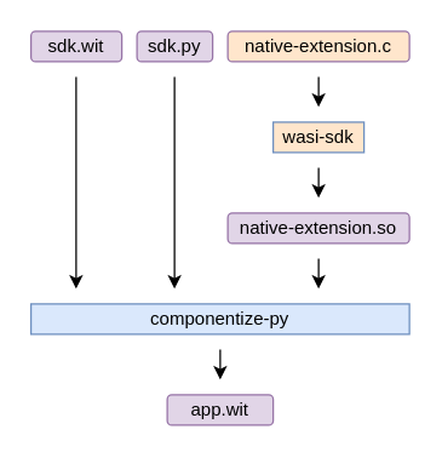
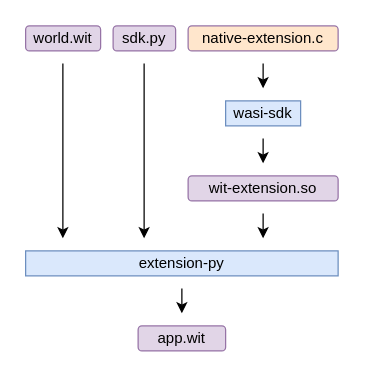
- <mxCell id="5" value="sdk.wit" style="rounded=1;whiteSpace=wrap;html=1;fillColor=#e1d5e7;strokeColor=#9673a6;" vertex="1" parent="1"><mxGeometry x="20" y="20" width="60" height="20" as="geometry" /></mxCell>
+ <mxCell id="5" value="world.wit" style="rounded=1;whiteSpace=wrap;html=1;fillColor=#e1d5e7;strokeColor=#9673a6;" vertex="1" parent="1"><mxGeometry x="20" y="20" width="60" height="20" as="geometry" /></mxCell>
- <mxCell id="9" value="wasi-sdk" style="rounded=0;whiteSpace=wrap;html=1;fillColor=#ffe6cc;strokeColor=#6c8ebf;" vertex="1" parent="1"><mxGeometry x="180" y="80" width="60" height="20" as="geometry" /></mxCell>
+ <mxCell id="9" value="wasi-sdk" style="rounded=0;whiteSpace=wrap;html=1;fillColor=#dae8fc;strokeColor=#6c8ebf;" vertex="1" parent="1"><mxGeometry x="180" y="80" width="60" height="20" as="geometry" /></mxCell>
- <mxCell id="4" value="native-extension.so" style="rounded=1;whiteSpace=wrap;html=1;fillColor=#e1d5e7;strokeColor=#9673a6;" vertex="1" parent="1"><mxGeometry x="150" y="140" width="120" height="20" as="geometry" /></mxCell>
+ <mxCell id="4" value="wit-extension.so" style="rounded=1;whiteSpace=wrap;html=1;fillColor=#e1d5e7;strokeColor=#9673a6;" vertex="1" parent="1"><mxGeometry x="150" y="140" width="120" height="20" as="geometry" /></mxCell>
- <mxCell id="12" value="componentize-py" style="rounded=0;whiteSpace=wrap;html=1;fillColor=#dae8fc;strokeColor=#6c8ebf;" vertex="1" parent="1"><mxGeometry x="20" y="200" width="250" height="20" as="geometry" /></mxCell>
+ <mxCell id="12" value="extension-py" style="rounded=0;whiteSpace=wrap;html=1;fillColor=#dae8fc;strokeColor=#6c8ebf;" vertex="1" parent="1"><mxGeometry x="20" y="200" width="250" height="20" as="geometry" /></mxCell>
